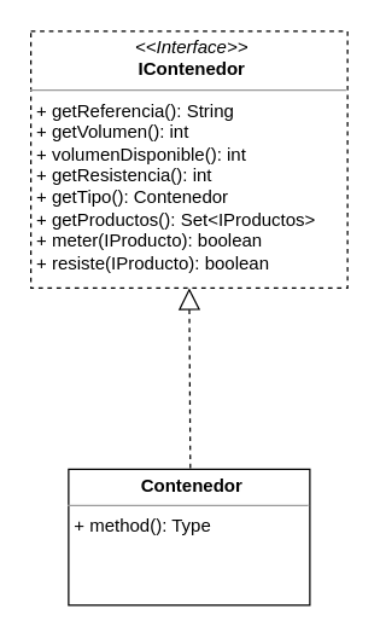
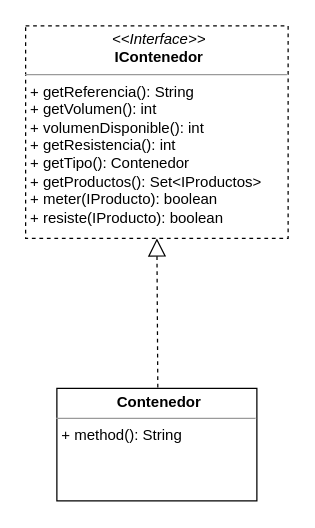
- <mxCell id="3" value="&lt;p style=&quot;margin:0px;margin-top:4px;text-align:center;&quot;&gt;&lt;/p&gt;&lt;p style=&quot;text-align: center; margin: 0px 0px 0px 4px;&quot;&gt;&lt;b style=&quot;border-color: var(--border-color);&quot;&gt;Contenedor&lt;/b&gt;&lt;br&gt;&lt;/p&gt;&lt;hr size=&quot;1&quot;&gt;&lt;p style=&quot;margin:0px;margin-left:4px;&quot;&gt;+ method(): Type&lt;/p&gt;" style="verticalAlign=top;align=left;overflow=fill;fontSize=12;fontFamily=Helvetica;html=1;whiteSpace=wrap;" vertex="1" parent="1"><mxGeometry x="45" y="310" width="160" height="90" as="geometry" /></mxCell>
+ <mxCell id="3" value="&lt;p style=&quot;margin:0px;margin-top:4px;text-align:center;&quot;&gt;&lt;/p&gt;&lt;p style=&quot;text-align: center; margin: 0px 0px 0px 4px;&quot;&gt;&lt;b style=&quot;border-color: var(--border-color);&quot;&gt;Contenedor&lt;/b&gt;&lt;br&gt;&lt;/p&gt;&lt;hr size=&quot;1&quot;&gt;&lt;p style=&quot;margin:0px;margin-left:4px;&quot;&gt;+ method(): String&lt;/p&gt;" style="verticalAlign=top;align=left;overflow=fill;fontSize=12;fontFamily=Helvetica;html=1;whiteSpace=wrap;" vertex="1" parent="1"><mxGeometry x="45" y="310" width="160" height="90" as="geometry" /></mxCell>
